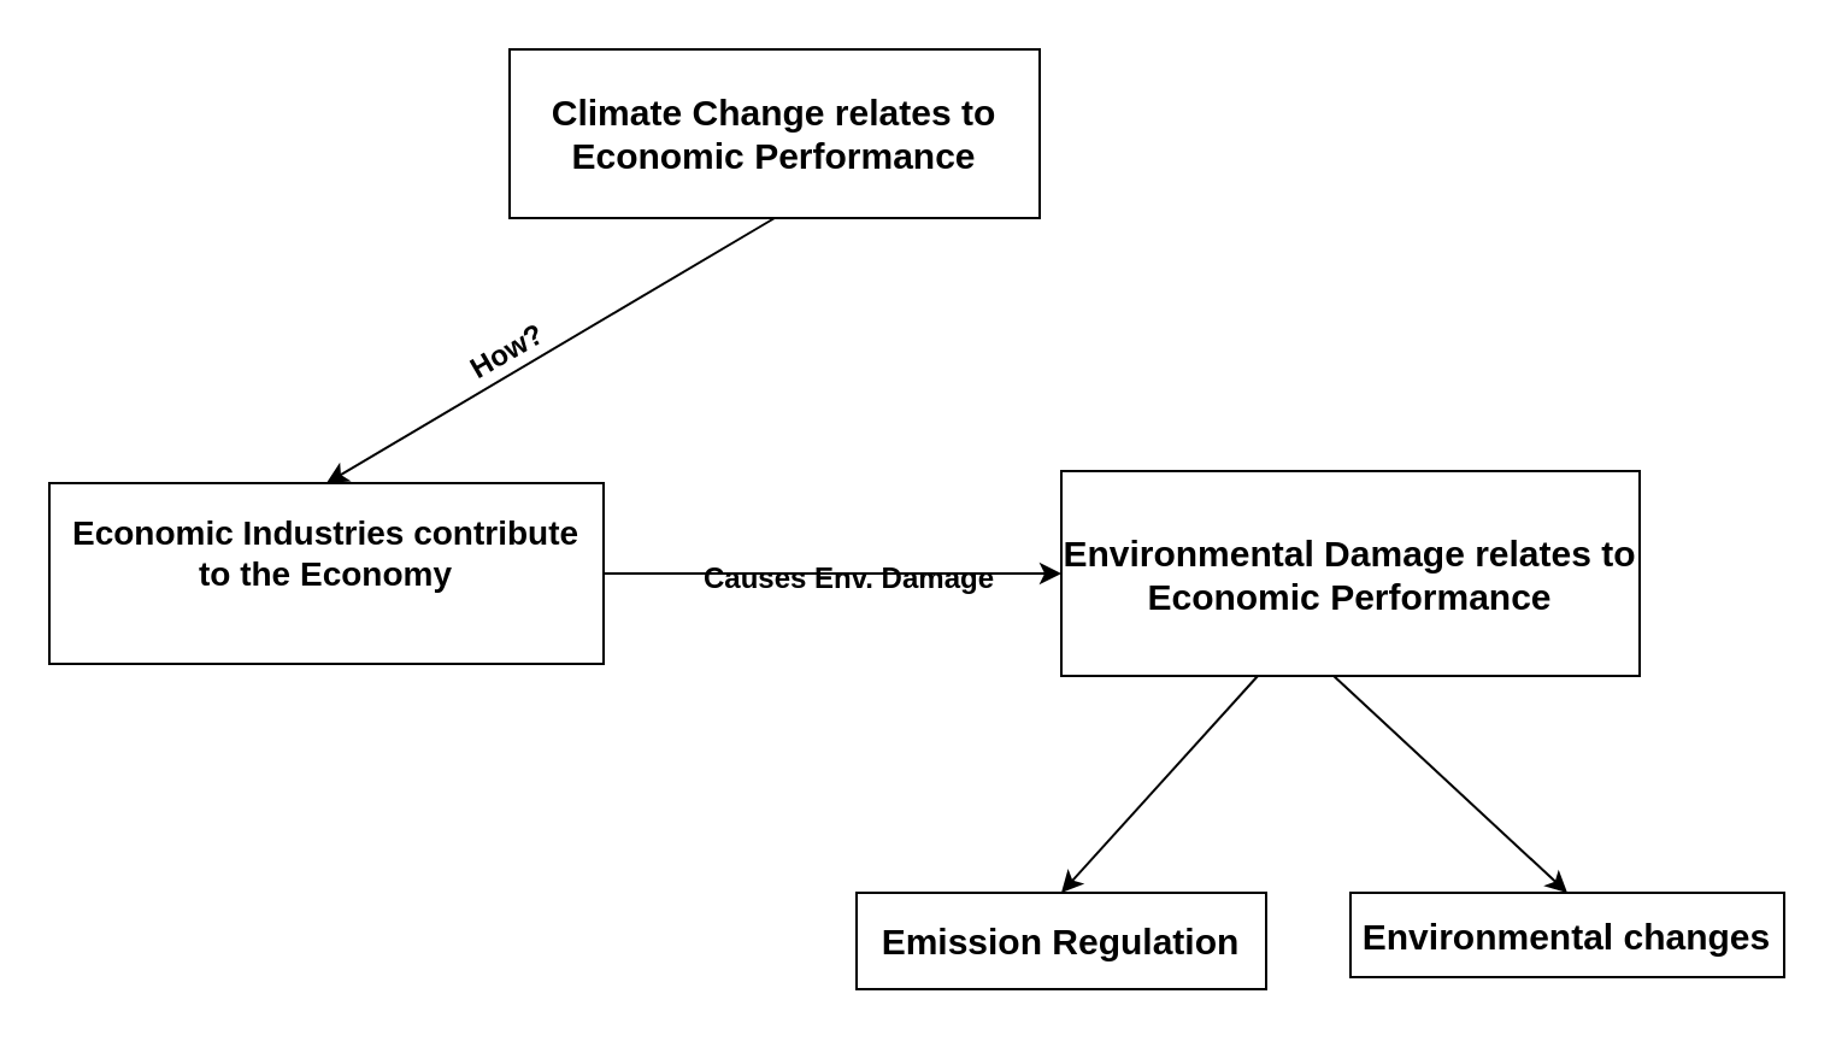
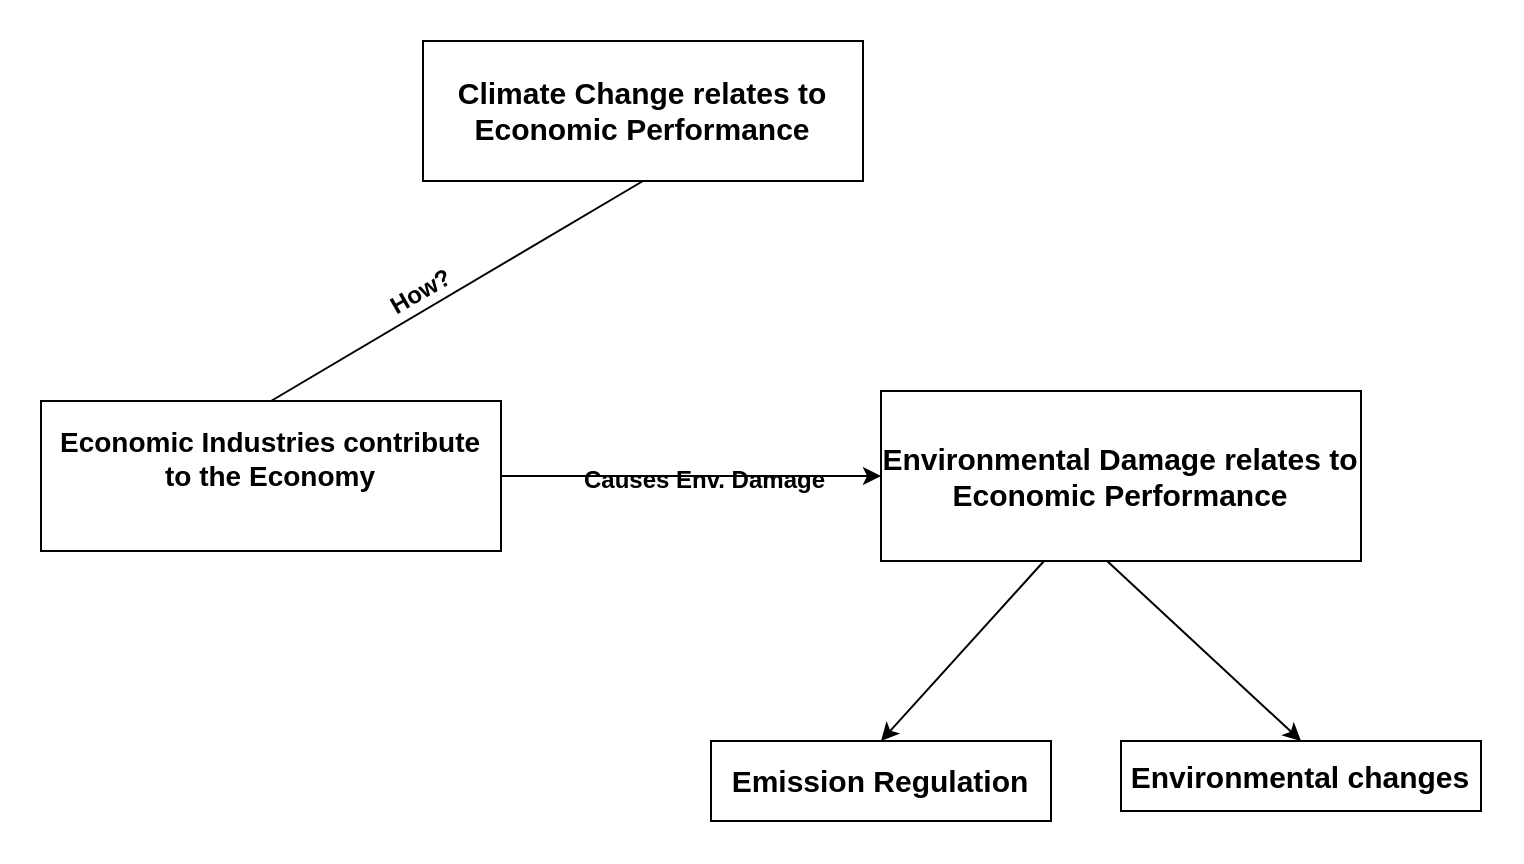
- <mxCell id="5" value="" style="orthogonalLoop=1;jettySize=auto;html=1;rounded=0;entryX=0.5;entryY=0;entryDx=0;entryDy=0;exitX=0.5;exitY=1;exitDx=0;exitDy=0;" edge="1" parent="1" source="2" target="4"><mxGeometry relative="1" as="geometry"><mxPoint x="258" y="95" as="sourcePoint" /></mxGeometry></mxCell>
+ <mxCell id="5" value="" style="orthogonalLoop=1;jettySize=auto;html=1;rounded=0;entryX=0.5;entryY=0;entryDx=0;entryDy=0;exitX=0.5;exitY=1;exitDx=0;exitDy=0;endArrow=none;" edge="1" parent="1" source="2" target="4"><mxGeometry relative="1" as="geometry"><mxPoint x="258" y="95" as="sourcePoint" /></mxGeometry></mxCell>
